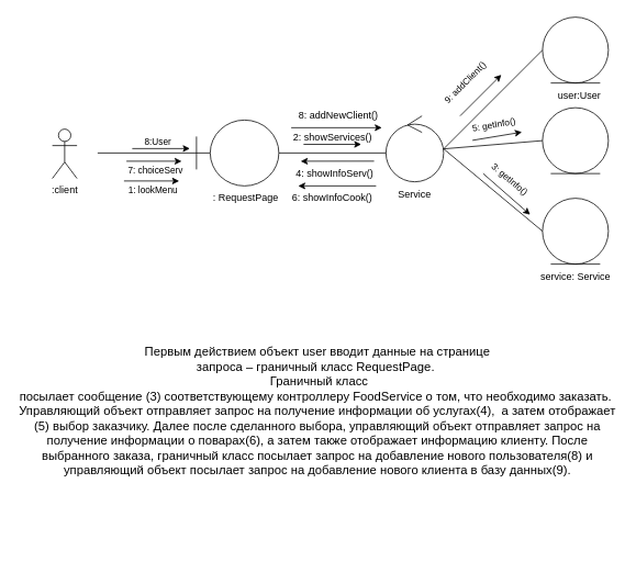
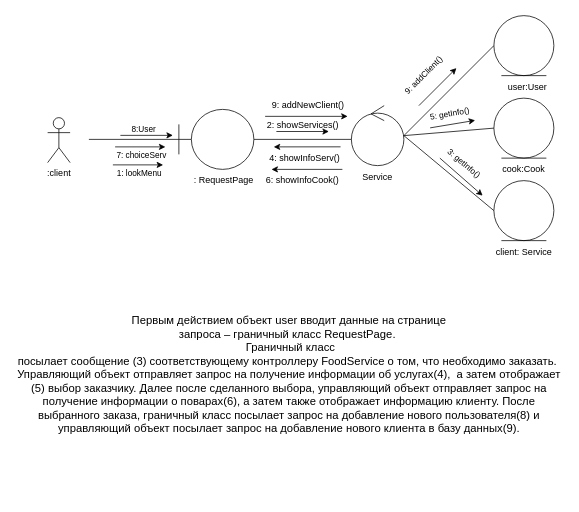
- <mxCell id="26" value="8: addNewClient()" style="text;html=1;strokeColor=none;fillColor=none;align=center;verticalAlign=middle;whiteSpace=wrap;rounded=0;" parent="1" vertex="1"><mxGeometry x="358" y="124.31" width="105" height="30" as="geometry" /></mxCell>
+ <mxCell id="26" value="9: addNewClient()" style="text;html=1;strokeColor=none;fillColor=none;align=center;verticalAlign=middle;whiteSpace=wrap;rounded=0;" parent="1" vertex="1"><mxGeometry x="358" y="124.31" width="105" height="30" as="geometry" /></mxCell>
+ <mxCell id="6" value="cook:Cook" style="text;html=1;strokeColor=none;fillColor=none;align=center;verticalAlign=middle;whiteSpace=wrap;rounded=0;" parent="1" vertex="1"><mxGeometry x="663" y="210" width="70" height="30" as="geometry" /></mxCell>
- <mxCell id="7" value="service: Service" style="text;html=1;strokeColor=none;fillColor=none;align=center;verticalAlign=middle;whiteSpace=wrap;rounded=0;" parent="1" vertex="1"><mxGeometry x="650.5" y="320" width="95" height="30" as="geometry" /></mxCell>
+ <mxCell id="7" value="client: Service" style="text;html=1;strokeColor=none;fillColor=none;align=center;verticalAlign=middle;whiteSpace=wrap;rounded=0;" parent="1" vertex="1"><mxGeometry x="650.5" y="320" width="95" height="30" as="geometry" /></mxCell>
